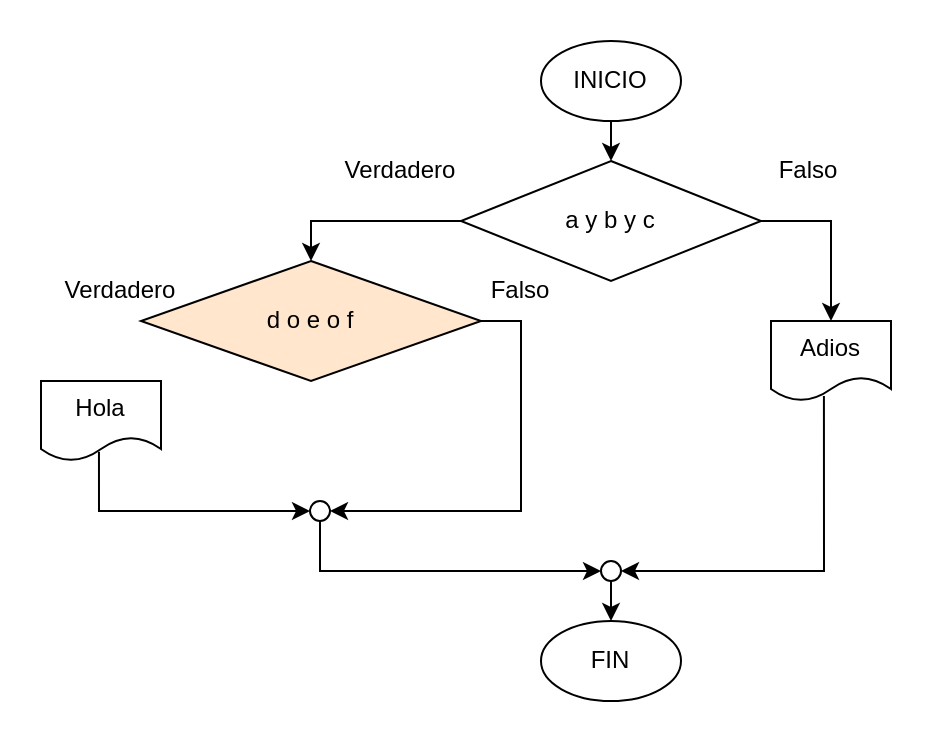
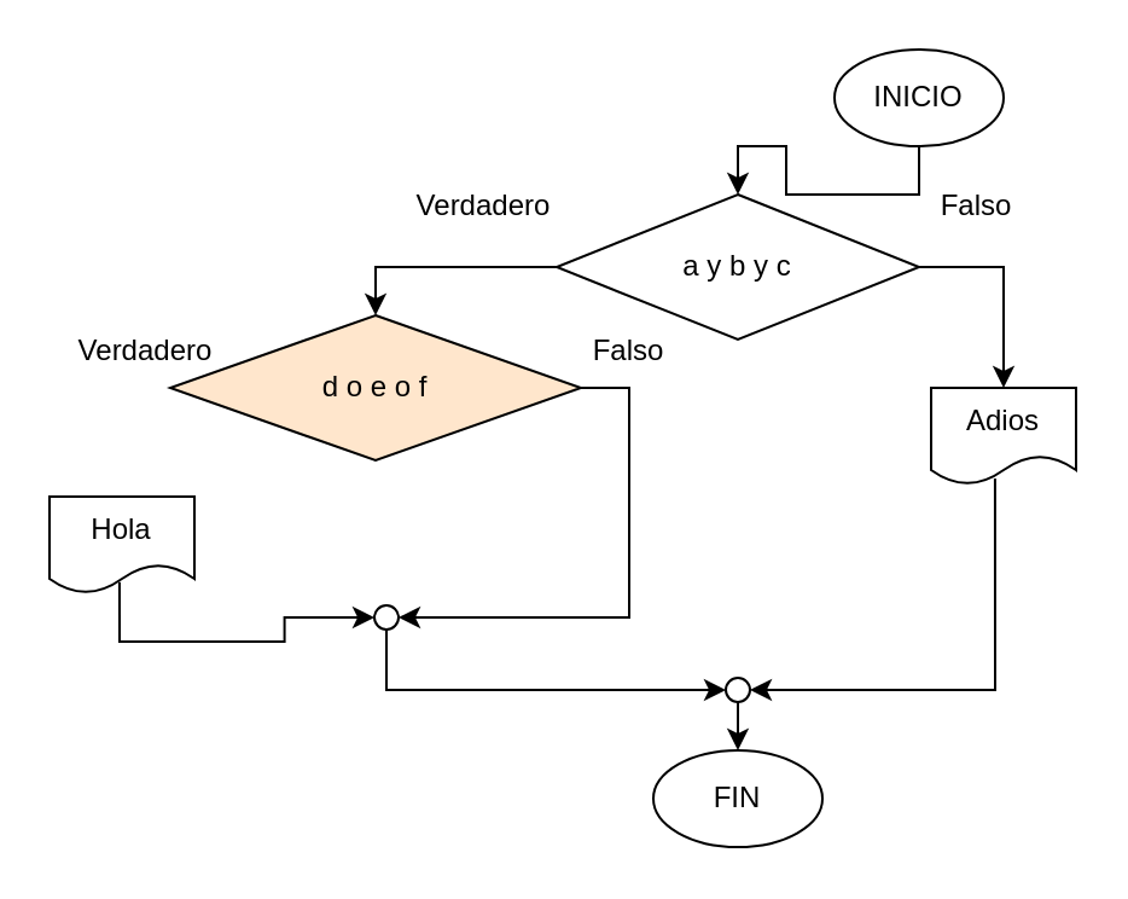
- <mxCell id="3" value="INICIO" style="ellipse;whiteSpace=wrap;html=1;" parent="1" vertex="1"><mxGeometry x="270" y="20" width="70" height="40" as="geometry" /></mxCell>
+ <mxCell id="3" value="INICIO" style="ellipse;whiteSpace=wrap;html=1;" parent="1" vertex="1"><mxGeometry x="345" y="20" width="70" height="40" as="geometry" /></mxCell>
- <mxCell id="17" value="Hola" style="shape=document;whiteSpace=wrap;html=1;boundedLbl=1;" parent="1" vertex="1"><mxGeometry x="20" y="190" width="60" height="40" as="geometry" /></mxCell>
+ <mxCell id="17" value="Hola" style="shape=document;whiteSpace=wrap;html=1;boundedLbl=1;" parent="1" vertex="1"><mxGeometry x="20" y="205" width="60" height="40" as="geometry" /></mxCell>
